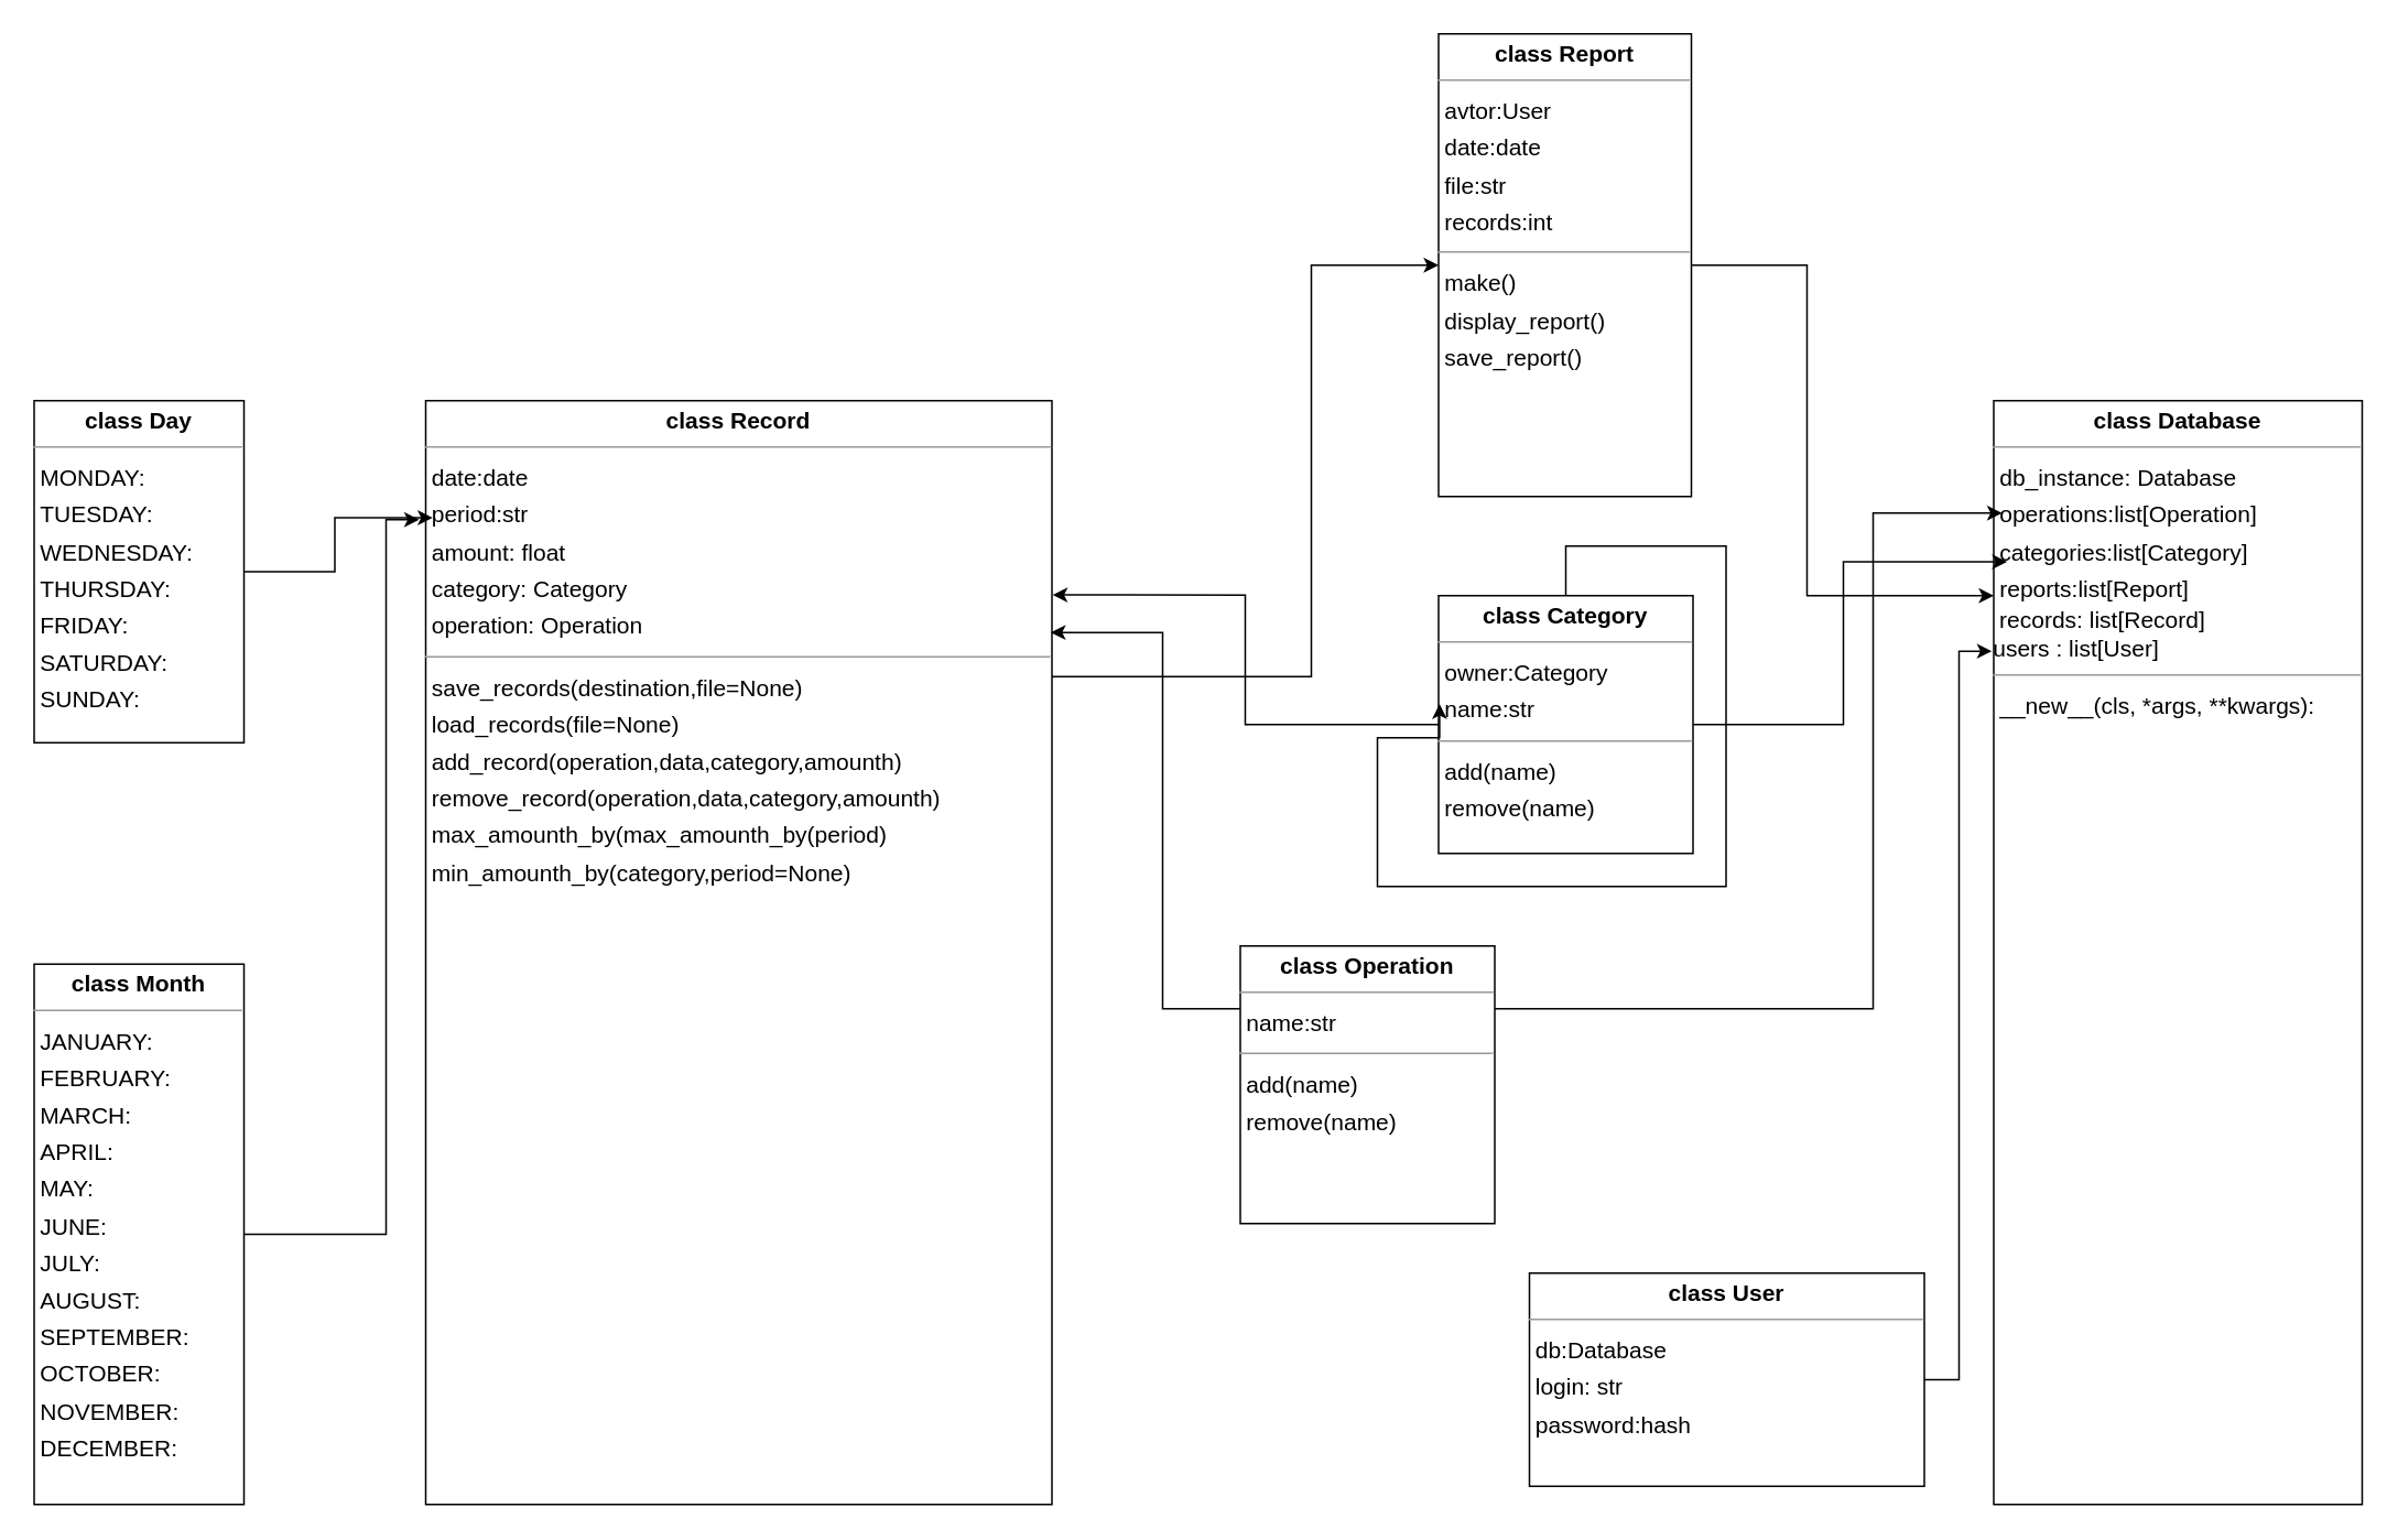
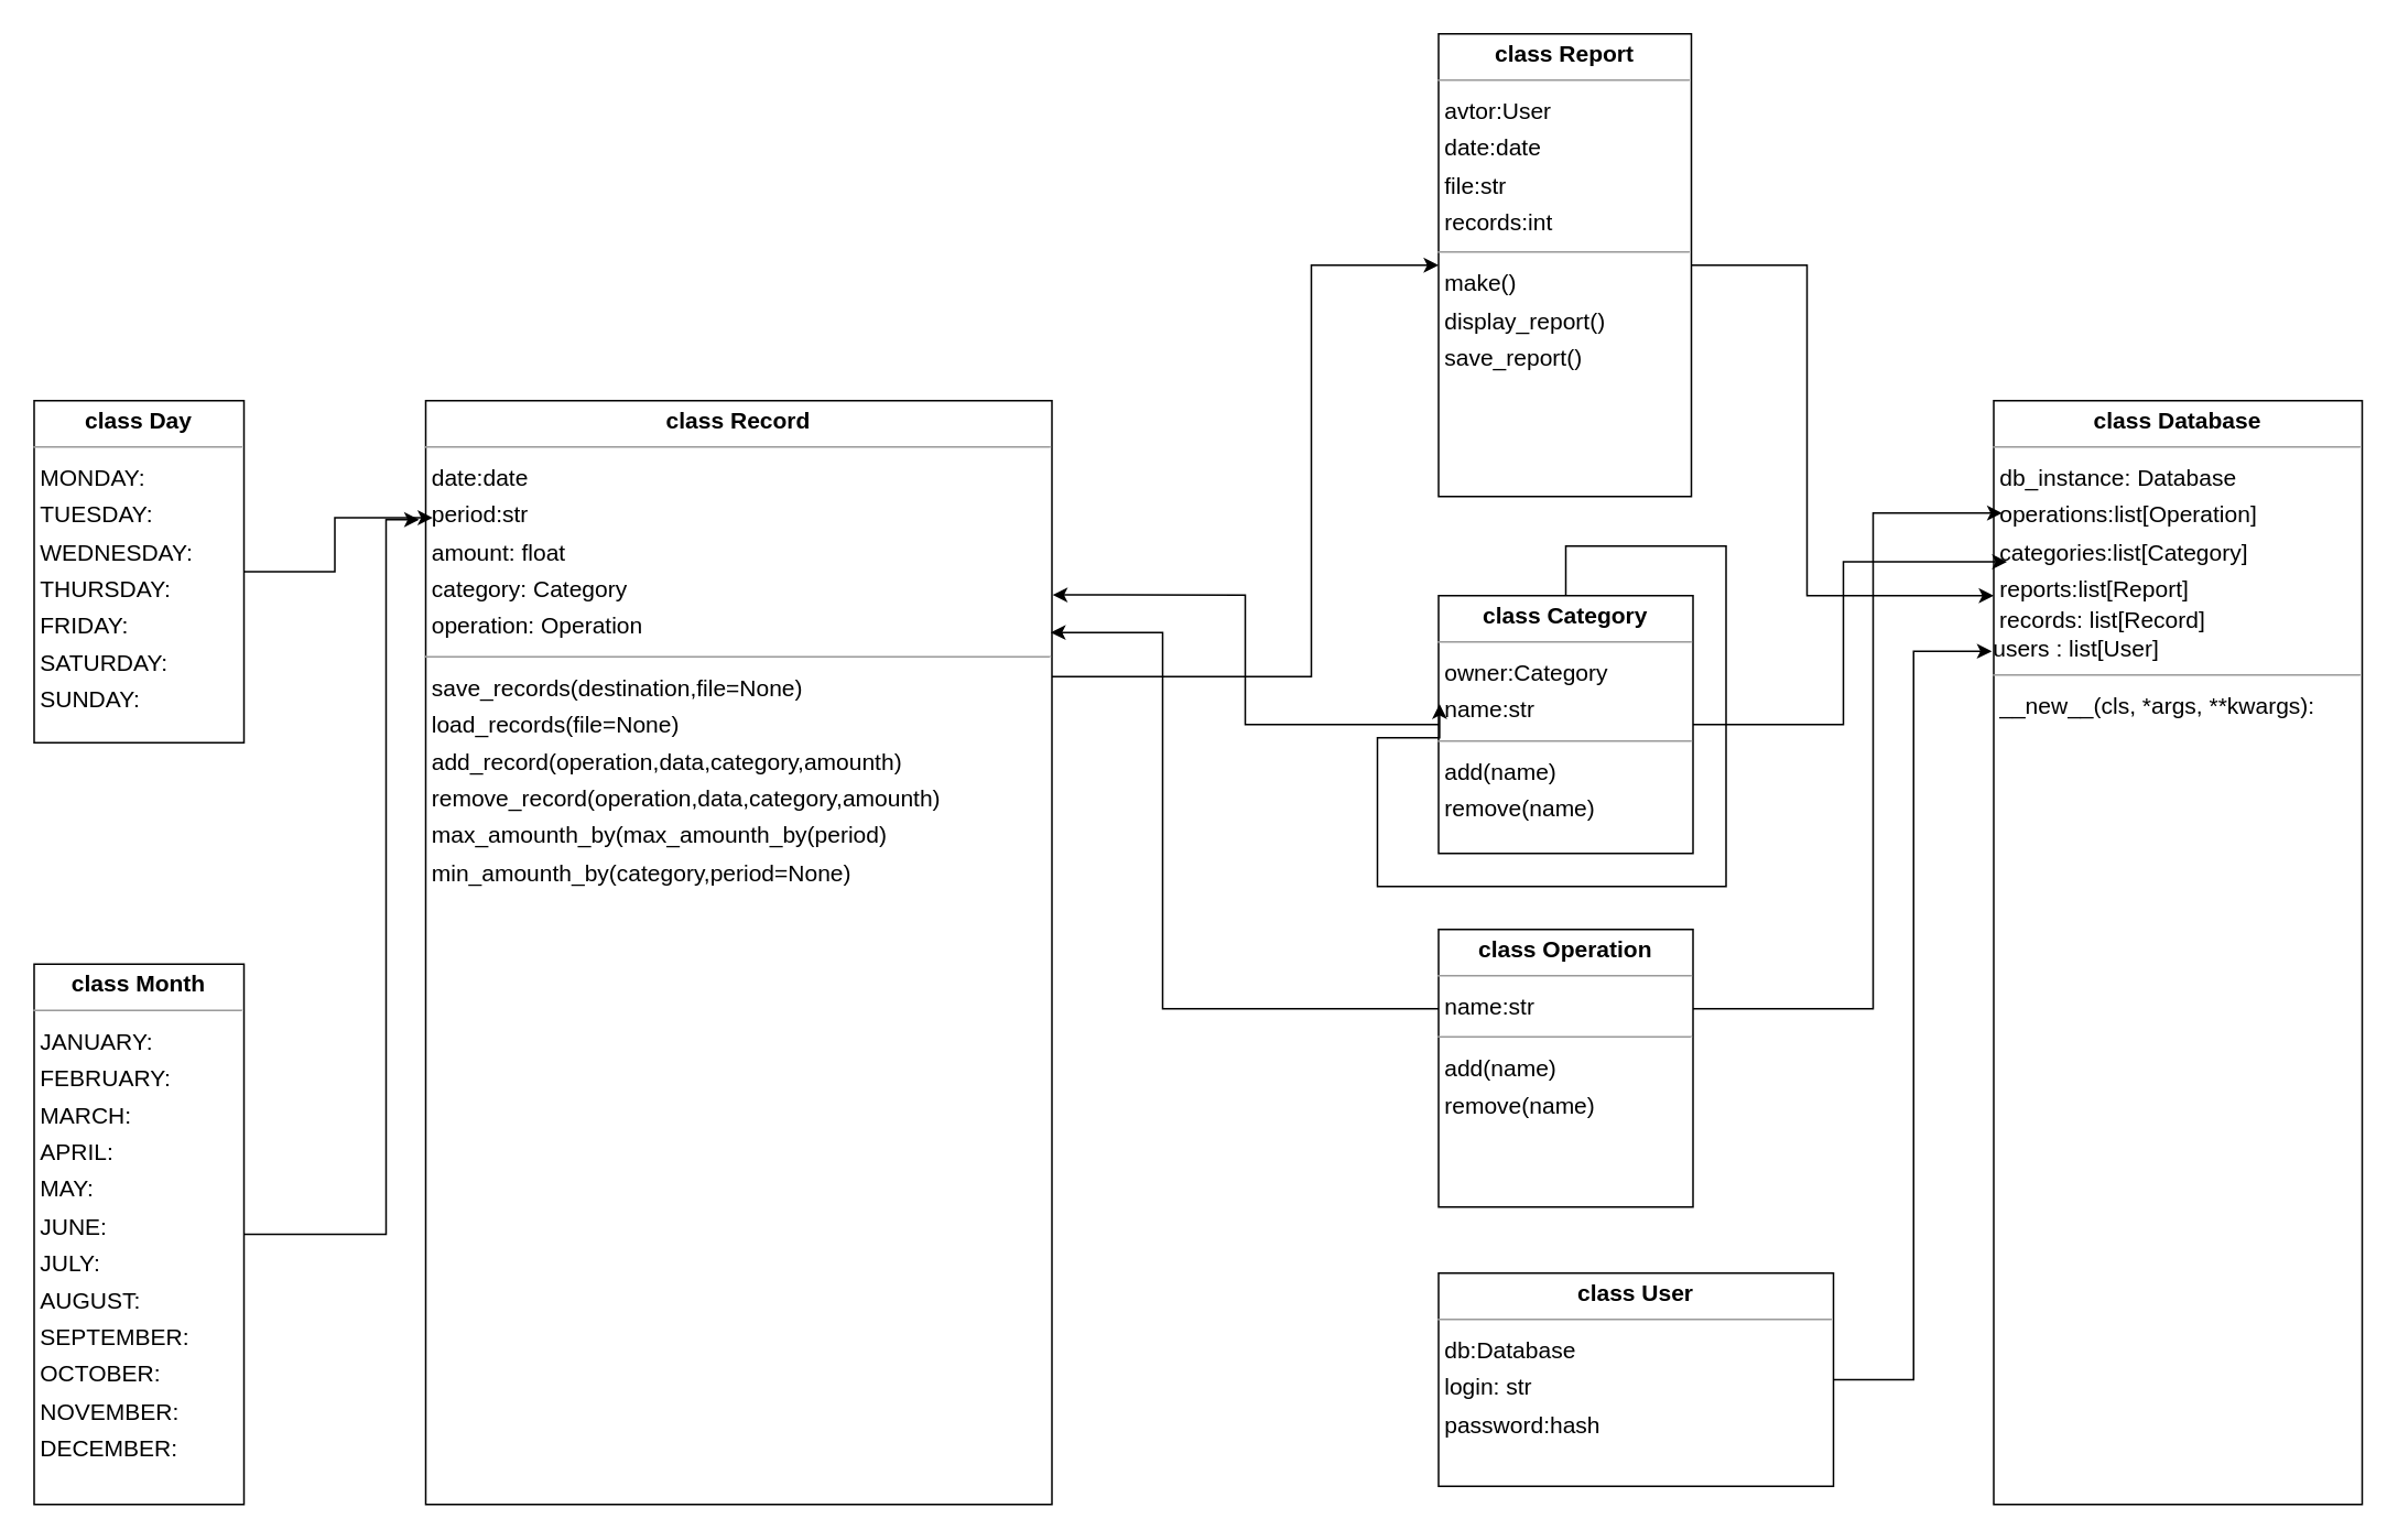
- <mxCell id="6" value="&lt;p style=&quot;margin:0px;margin-top:4px;text-align:center;&quot;&gt;&lt;b&gt;class Operation&lt;/b&gt;&lt;/p&gt;&lt;hr size=&quot;1&quot;&gt;&lt;p style=&quot;margin:0 0 0 4px;line-height:1.6;&quot;&gt; name:str&lt;/p&gt;&lt;hr size=&quot;1&quot;&gt;&lt;p style=&quot;margin:0 0 0 4px;line-height:1.6;&quot;&gt;add(name)&lt;/p&gt;&lt;p style=&quot;margin:0 0 0 4px;line-height:1.6;&quot;&gt;remove(name)&lt;/p&gt;" style="verticalAlign=top;align=left;overflow=fill;fontSize=14;fontFamily=Helvetica;html=1;rounded=0;shadow=0;comic=0;labelBackgroundColor=none;strokeWidth=1;" parent="1" vertex="1"><mxGeometry x="750" y="572" width="154" height="168" as="geometry" /></mxCell>
+ <mxCell id="6" value="&lt;p style=&quot;margin:0px;margin-top:4px;text-align:center;&quot;&gt;&lt;b&gt;class Operation&lt;/b&gt;&lt;/p&gt;&lt;hr size=&quot;1&quot;&gt;&lt;p style=&quot;margin:0 0 0 4px;line-height:1.6;&quot;&gt; name:str&lt;/p&gt;&lt;hr size=&quot;1&quot;&gt;&lt;p style=&quot;margin:0 0 0 4px;line-height:1.6;&quot;&gt;add(name)&lt;/p&gt;&lt;p style=&quot;margin:0 0 0 4px;line-height:1.6;&quot;&gt;remove(name)&lt;/p&gt;" style="verticalAlign=top;align=left;overflow=fill;fontSize=14;fontFamily=Helvetica;html=1;rounded=0;shadow=0;comic=0;labelBackgroundColor=none;strokeWidth=1;" parent="1" vertex="1"><mxGeometry x="870" y="562" width="154" height="168" as="geometry" /></mxCell>
- <mxCell id="10" value="&lt;p style=&quot;margin:0px;margin-top:4px;text-align:center;&quot;&gt;&lt;b&gt;class User&lt;/b&gt;&lt;/p&gt;&lt;hr size=&quot;1&quot;&gt;&lt;p style=&quot;margin:0 0 0 4px;line-height:1.6;&quot;&gt; db:Database&lt;/p&gt;&lt;p style=&quot;margin:0 0 0 4px;line-height:1.6;&quot;&gt;login: str&lt;br&gt;password:hash&lt;br&gt;&lt;br&gt;&lt;/p&gt;" style="verticalAlign=top;align=left;overflow=fill;fontSize=14;fontFamily=Helvetica;html=1;rounded=0;shadow=0;comic=0;labelBackgroundColor=none;strokeWidth=1;" parent="1" vertex="1"><mxGeometry x="925" y="770" width="239" height="129" as="geometry" /></mxCell>
+ <mxCell id="10" value="&lt;p style=&quot;margin:0px;margin-top:4px;text-align:center;&quot;&gt;&lt;b&gt;class User&lt;/b&gt;&lt;/p&gt;&lt;hr size=&quot;1&quot;&gt;&lt;p style=&quot;margin:0 0 0 4px;line-height:1.6;&quot;&gt; db:Database&lt;/p&gt;&lt;p style=&quot;margin:0 0 0 4px;line-height:1.6;&quot;&gt;login: str&lt;br&gt;password:hash&lt;br&gt;&lt;br&gt;&lt;/p&gt;" style="verticalAlign=top;align=left;overflow=fill;fontSize=14;fontFamily=Helvetica;html=1;rounded=0;shadow=0;comic=0;labelBackgroundColor=none;strokeWidth=1;" parent="1" vertex="1"><mxGeometry x="870" y="770" width="239" height="129" as="geometry" /></mxCell>
